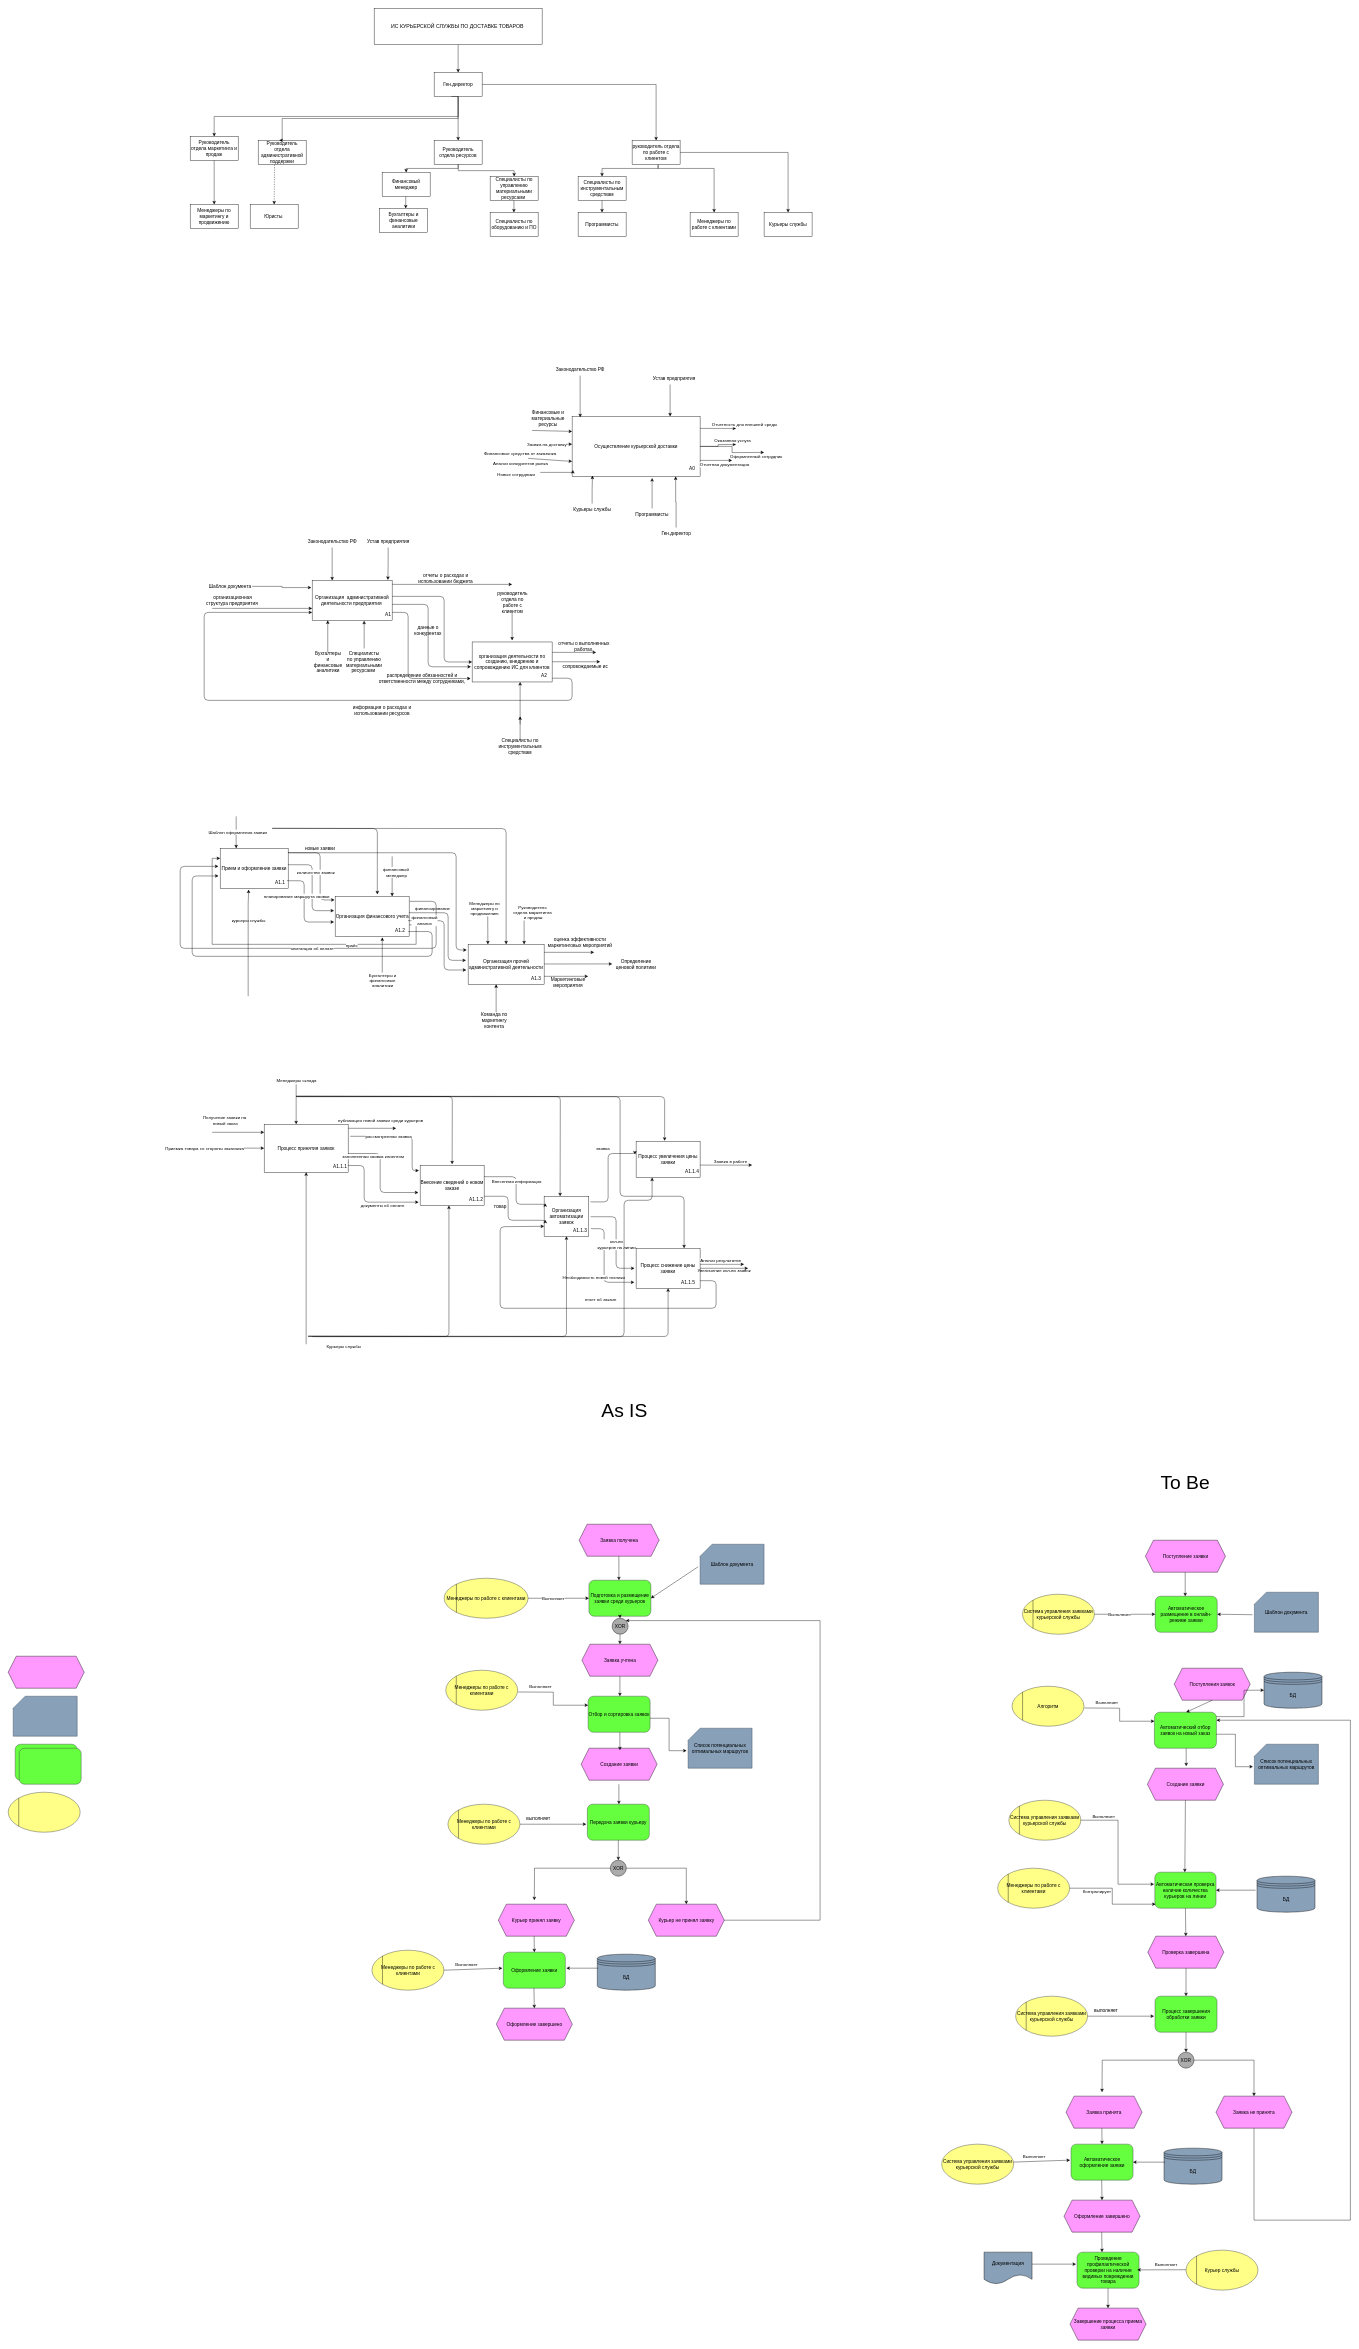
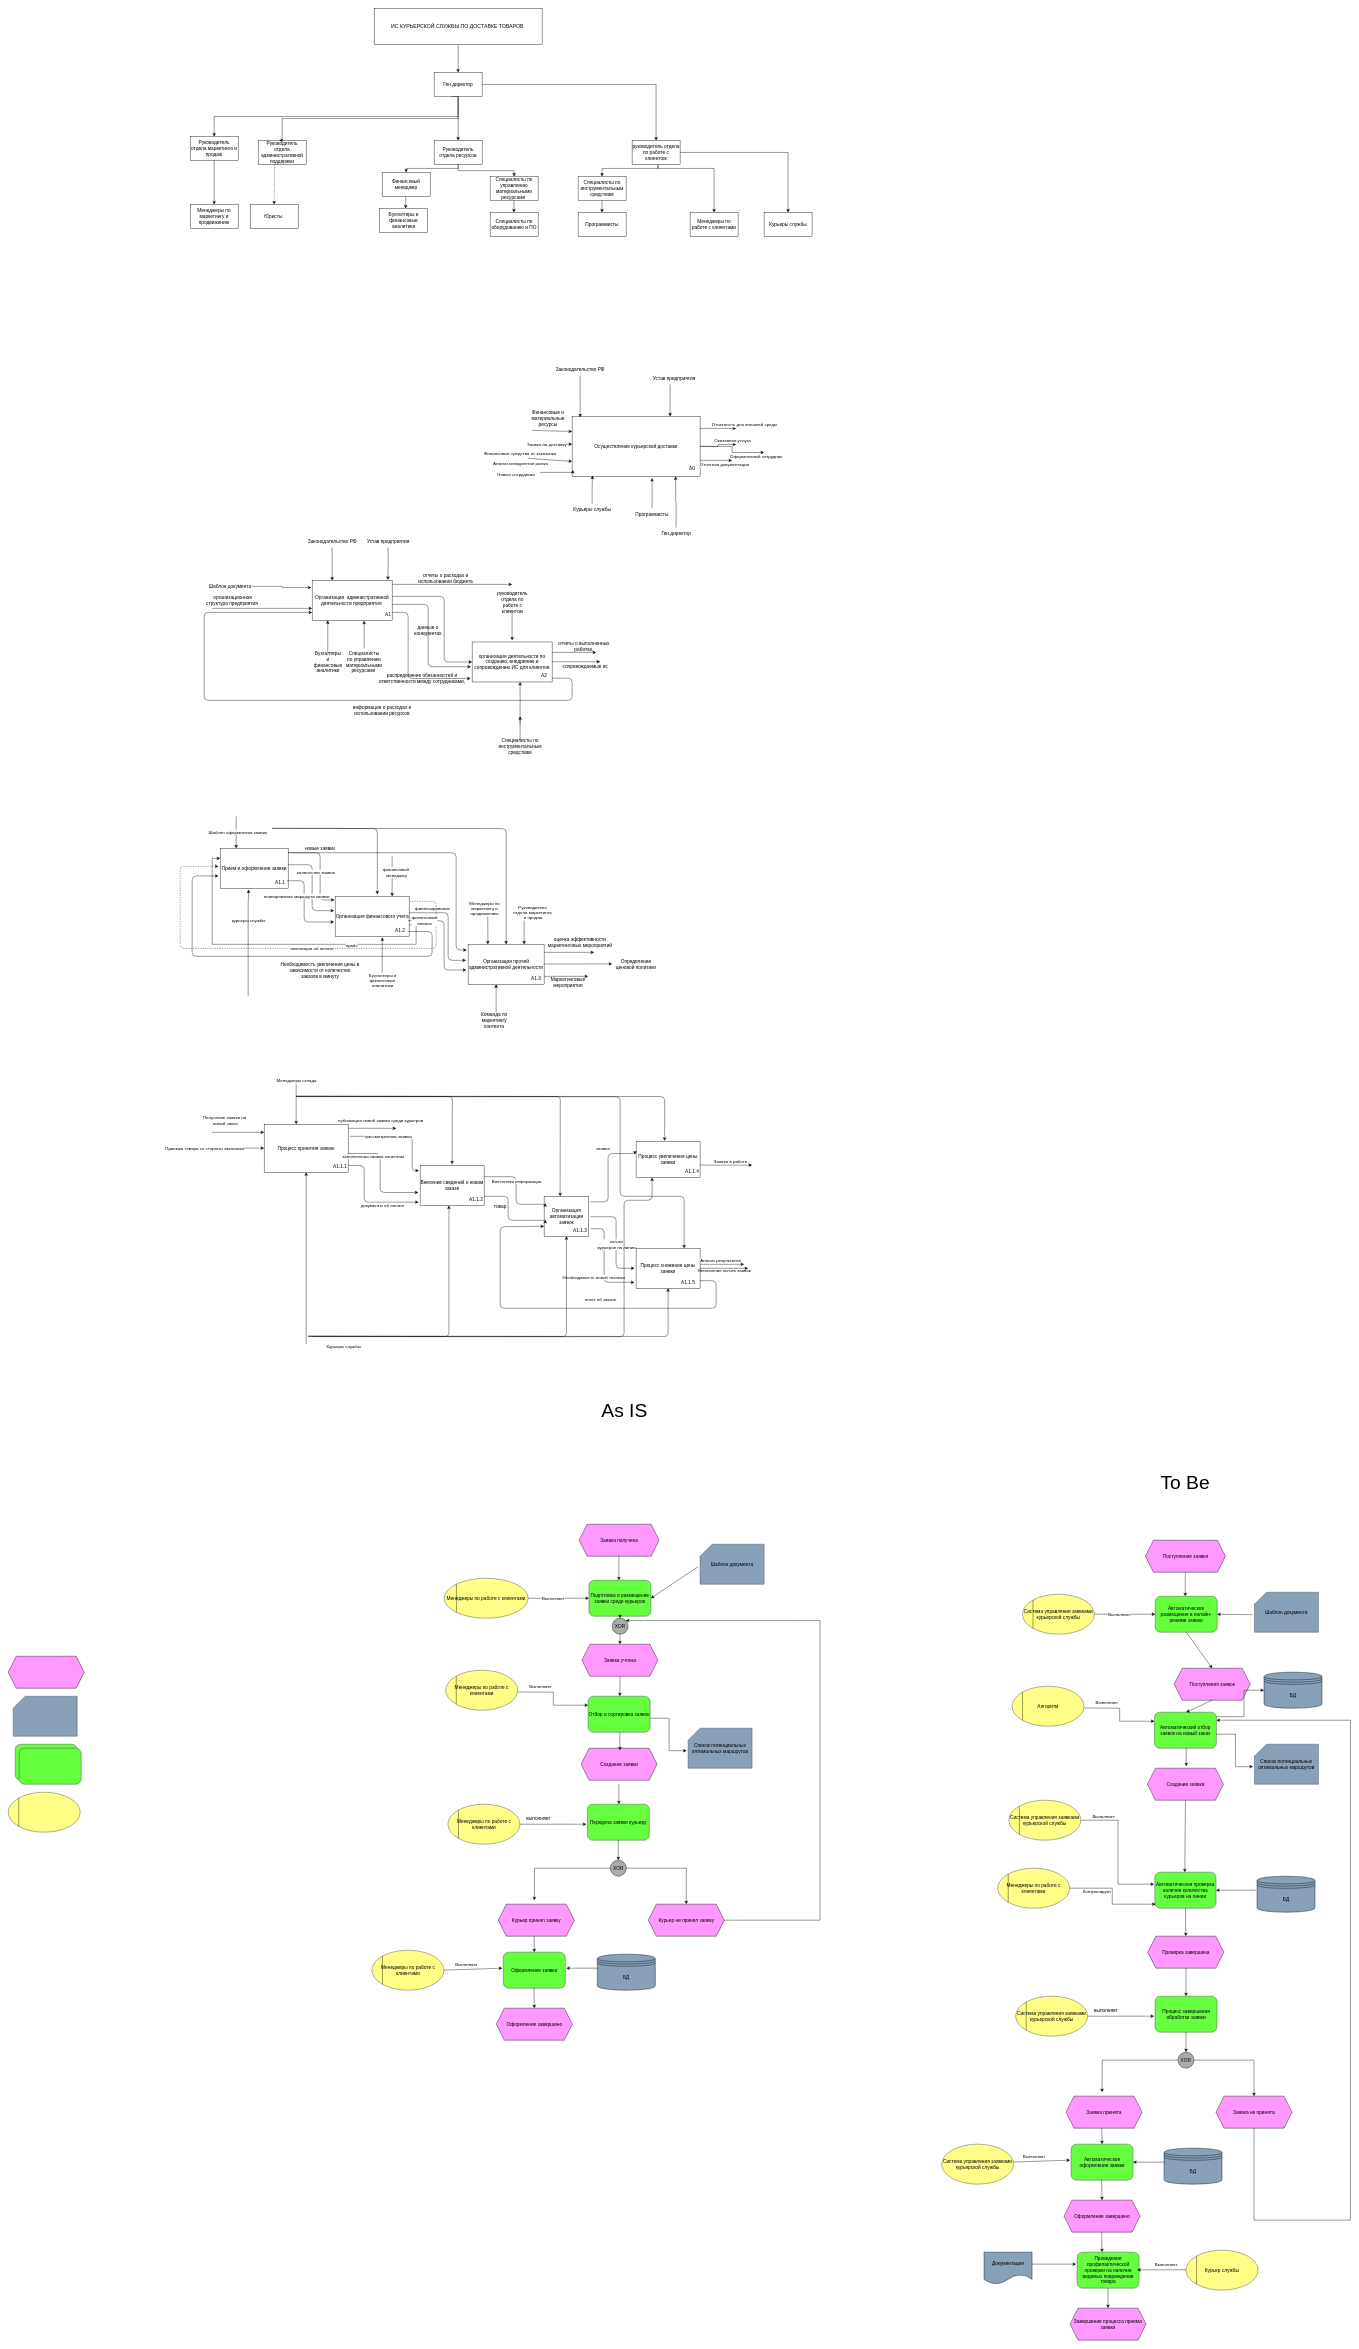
- <mxCell id="90" value="" style="endArrow=classic;html=1;rounded=1;entryX=-0.026;entryY=0.45;entryDx=0;entryDy=0;entryPerimeter=0;edgeStyle=orthogonalEdgeStyle;exitX=1.007;exitY=0.125;exitDx=0;exitDy=0;exitPerimeter=0;" parent="1" source="67" target="64" edge="1"><mxGeometry width="50" height="50" relative="1" as="geometry"><mxPoint x="1050" y="2260" as="sourcePoint" /><mxPoint x="1102.5" y="2260" as="targetPoint" /><Array as="points"><mxPoint x="1090" y="2253" /><mxPoint x="1090" y="2370" /><mxPoint x="450" y="2370" /><mxPoint x="450" y="2165" /></Array></mxGeometry></mxCell>
+ <mxCell id="90" value="" style="endArrow=classic;html=1;rounded=1;entryX=-0.026;entryY=0.45;entryDx=0;entryDy=0;entryPerimeter=0;edgeStyle=orthogonalEdgeStyle;exitX=1.007;exitY=0.125;exitDx=0;exitDy=0;exitPerimeter=0;dashed=1;" parent="1" source="67" target="64" edge="1"><mxGeometry width="50" height="50" relative="1" as="geometry"><mxPoint x="1050" y="2260" as="sourcePoint" /><mxPoint x="1102.5" y="2260" as="targetPoint" /><Array as="points"><mxPoint x="1090" y="2253" /><mxPoint x="1090" y="2370" /><mxPoint x="450" y="2370" /><mxPoint x="450" y="2165" /></Array></mxGeometry></mxCell>
+ <mxCell id="79" value="Необходимость увеличения цены в зависимости от количество заказов в минуту" style="text;html=1;strokeColor=none;fillColor=none;align=center;verticalAlign=middle;whiteSpace=wrap;rounded=0;" parent="1" vertex="1"><mxGeometry y="2410" width="200" height="30" as="geometry" x="700" /></mxCell>
+ <mxCell id="244" value="" style="endArrow=classic;html=1;rounded=0;entryX=0.5;entryY=0;entryDx=0;entryDy=0;exitX=0.5;exitY=1;exitDx=0;exitDy=0;" parent="1" source="222" target="223" edge="1"><mxGeometry width="50" height="50" relative="1" as="geometry"><mxPoint x="2956" y="4130" as="sourcePoint" /><mxPoint x="3006" y="4090" as="targetPoint" /></mxGeometry></mxCell>
